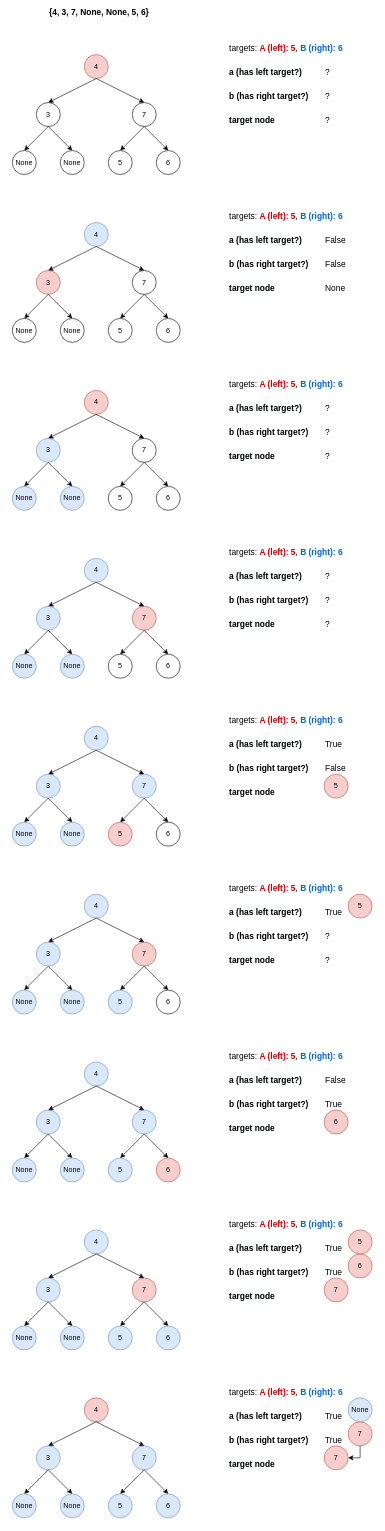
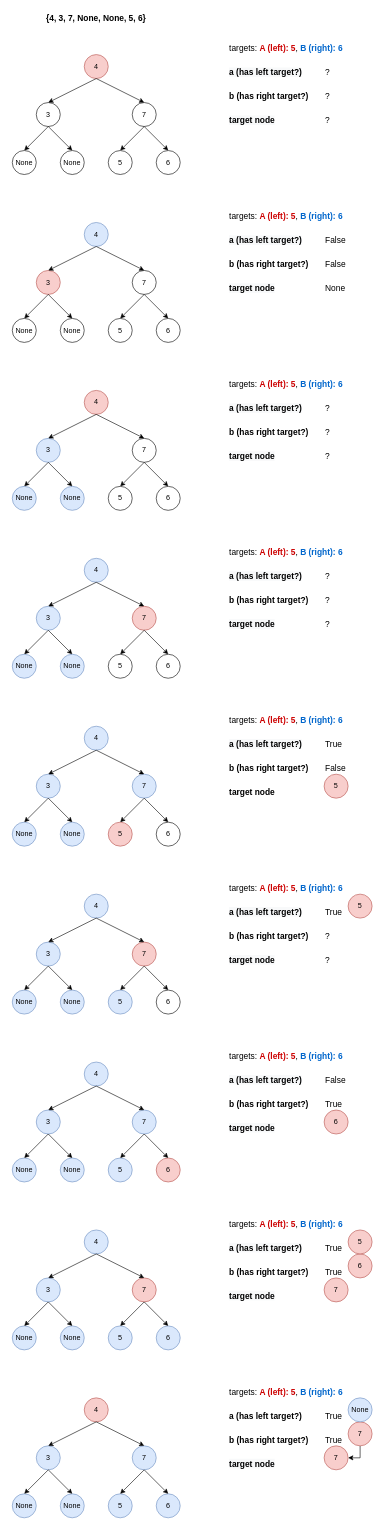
- <mxCell id="5" value="{4, 3, 7, None, None, 5, 6}" style="text;html=1;strokeColor=none;fillColor=none;align=center;verticalAlign=middle;whiteSpace=wrap;rounded=0;fontSize=14;fontStyle=1;fontColor=#000000;" vertex="1" parent="1"><mxGeometry x="65" y="10" width="200" height="20" as="geometry" /></mxCell>
+ <mxCell id="5" value="{4, 3, 7, None, None, 5, 6}" style="text;html=1;strokeColor=none;fillColor=none;align=center;verticalAlign=middle;whiteSpace=wrap;rounded=0;fontSize=14;fontStyle=1;fontColor=#000000;" vertex="1" parent="1"><mxGeometry x="60" y="20" width="200" height="20" as="geometry" /></mxCell>
